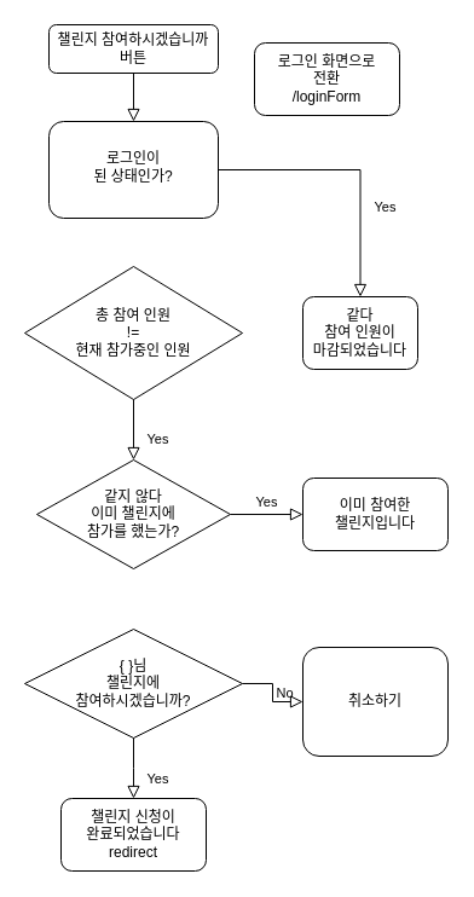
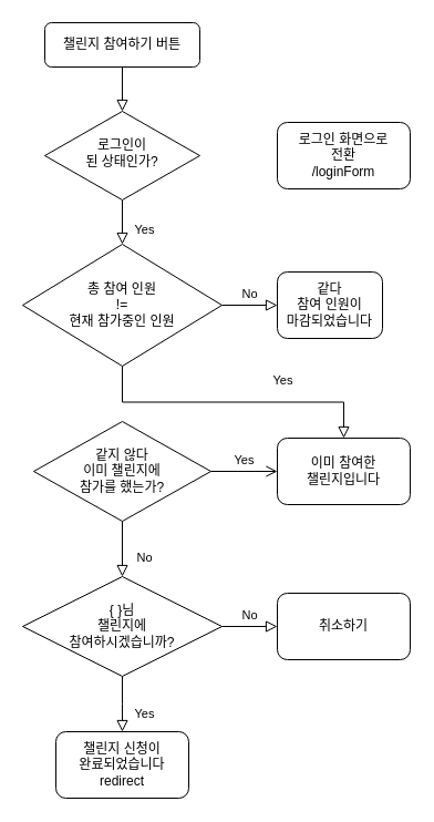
- <mxCell id="2" value="챌린지 참여하시겠습니까 버튼" style="rounded=1;whiteSpace=wrap;html=1;fontSize=12;glass=0;strokeWidth=1;shadow=0;" parent="1" vertex="1"><mxGeometry x="40" y="20" width="140" height="40" as="geometry" /></mxCell>
+ <mxCell id="2" value="챌린지 참여하기 버튼" style="rounded=1;whiteSpace=wrap;html=1;fontSize=12;glass=0;strokeWidth=1;shadow=0;" parent="1" vertex="1"><mxGeometry x="40" y="20" width="140" height="40" as="geometry" /></mxCell>
- <mxCell id="6" value="로그인 화면으로&lt;br&gt;전환&lt;br&gt;/loginForm" style="rounded=1;whiteSpace=wrap;html=1;fontSize=12;glass=0;strokeWidth=1;shadow=0;" parent="1" vertex="1"><mxGeometry x="210" y="35" width="120" height="60" as="geometry" /></mxCell>
+ <mxCell id="6" value="로그인 화면으로&lt;br&gt;전환&lt;br&gt;/loginForm" style="rounded=1;whiteSpace=wrap;html=1;fontSize=12;glass=0;strokeWidth=1;shadow=0;" parent="1" vertex="1"><mxGeometry x="250" y="110" width="120" height="60" as="geometry" /></mxCell>
- <mxCell id="5" value="로그인이&lt;br&gt;된 상태인가?" style="whiteSpace=wrap;html=1;shadow=0;fontFamily=Helvetica;fontSize=12;align=center;strokeWidth=1;spacing=6;spacingTop=-4;rounded=1;" parent="1" vertex="1"><mxGeometry x="40" y="100" width="140" height="80" as="geometry" /></mxCell>
+ <mxCell id="5" value="로그인이&lt;br&gt;된 상태인가?" style="rhombus;whiteSpace=wrap;html=1;shadow=0;fontFamily=Helvetica;fontSize=12;align=center;strokeWidth=1;spacing=6;spacingTop=-4;" parent="1" vertex="1"><mxGeometry x="40" y="100" width="140" height="80" as="geometry" /></mxCell>
- <mxCell id="4" value="Yes" style="rounded=0;html=1;jettySize=auto;orthogonalLoop=1;fontSize=11;endArrow=block;endFill=0;endSize=8;strokeWidth=1;shadow=0;labelBackgroundColor=none;edgeStyle=orthogonalEdgeStyle;" parent="1" source="5" target="9" edge="1"><mxGeometry x="0.333" y="20" relative="1" as="geometry"><mxPoint as="offset" /><mxPoint x="110" y="240" as="targetPoint" /></mxGeometry></mxCell>
+ <mxCell id="4" value="Yes" style="rounded=0;html=1;jettySize=auto;orthogonalLoop=1;fontSize=11;endArrow=block;endFill=0;endSize=8;strokeWidth=1;shadow=0;labelBackgroundColor=none;edgeStyle=orthogonalEdgeStyle;entryX=0.5;entryY=0;entryDx=0;entryDy=0;" parent="1" source="5" target="7" edge="1"><mxGeometry x="0.333" y="20" relative="1" as="geometry"><mxPoint as="offset" /><mxPoint x="110" y="240" as="targetPoint" /></mxGeometry></mxCell>
+ <mxCell id="8" value="No" style="edgeStyle=orthogonalEdgeStyle;rounded=0;html=1;jettySize=auto;orthogonalLoop=1;fontSize=11;endArrow=block;endFill=0;endSize=8;strokeWidth=1;shadow=0;labelBackgroundColor=none;exitX=1;exitY=0.5;exitDx=0;exitDy=0;" parent="1" source="7" target="9" edge="1"><mxGeometry y="10" relative="1" as="geometry"><mxPoint as="offset" /><mxPoint x="220" y="275" as="sourcePoint" /></mxGeometry></mxCell>
- <mxCell id="11" value="Yes" style="rounded=0;html=1;jettySize=auto;orthogonalLoop=1;fontSize=11;endArrow=block;endFill=0;endSize=8;strokeWidth=1;shadow=0;labelBackgroundColor=none;edgeStyle=orthogonalEdgeStyle;exitX=0.5;exitY=1;exitDx=0;exitDy=0;entryX=0.5;entryY=0;entryDx=0;entryDy=0;" parent="1" source="7" target="10" edge="1"><mxGeometry x="0.333" y="20" relative="1" as="geometry"><mxPoint as="offset" /><mxPoint x="179.52" y="310" as="sourcePoint" /><mxPoint x="140" y="370" as="targetPoint" /></mxGeometry></mxCell>
+ <mxCell id="11" value="Yes" style="rounded=0;html=1;jettySize=auto;orthogonalLoop=1;fontSize=11;endArrow=block;endFill=0;endSize=8;strokeWidth=1;shadow=0;labelBackgroundColor=none;edgeStyle=orthogonalEdgeStyle;exitX=0.5;exitY=1;exitDx=0;exitDy=0;" parent="1" source="7" target="13" edge="1"><mxGeometry x="0.333" y="20" relative="1" as="geometry"><mxPoint as="offset" /><mxPoint x="179.52" y="310" as="sourcePoint" /><mxPoint x="140" y="370" as="targetPoint" /></mxGeometry></mxCell>
- <mxCell id="12" value="Yes" style="edgeStyle=orthogonalEdgeStyle;rounded=0;html=1;jettySize=auto;orthogonalLoop=1;fontSize=11;endArrow=block;endFill=0;endSize=8;strokeWidth=1;shadow=0;labelBackgroundColor=none;exitX=1;exitY=0.5;exitDx=0;exitDy=0;" parent="1" source="10" target="13" edge="1"><mxGeometry y="10" relative="1" as="geometry"><mxPoint as="offset" /><mxPoint x="220" y="425" as="sourcePoint" /></mxGeometry></mxCell>
+ <mxCell id="12" value="Yes" style="edgeStyle=orthogonalEdgeStyle;rounded=0;html=1;jettySize=auto;orthogonalLoop=1;fontSize=11;endArrow=open;endFill=0;endSize=8;strokeWidth=1;shadow=0;labelBackgroundColor=none;exitX=1;exitY=0.5;exitDx=0;exitDy=0;" parent="1" source="10" target="13" edge="1"><mxGeometry y="10" relative="1" as="geometry"><mxPoint as="offset" /><mxPoint x="220" y="425" as="sourcePoint" /></mxGeometry></mxCell>
+ <mxCell id="14" value="No" style="rounded=0;html=1;jettySize=auto;orthogonalLoop=1;fontSize=11;endArrow=block;endFill=0;endSize=8;strokeWidth=1;shadow=0;labelBackgroundColor=none;edgeStyle=orthogonalEdgeStyle;exitX=0.5;exitY=1;exitDx=0;exitDy=0;entryX=0.5;entryY=0;entryDx=0;entryDy=0;" parent="1" source="10" target="15" edge="1"><mxGeometry x="0.333" y="20" relative="1" as="geometry"><mxPoint as="offset" /><mxPoint x="110" y="470" as="sourcePoint" /><mxPoint x="140" y="510" as="targetPoint" /></mxGeometry></mxCell>
- <mxCell id="17" value="취소하기" style="rounded=1;whiteSpace=wrap;html=1;fontSize=12;glass=0;strokeWidth=1;shadow=0;" parent="1" vertex="1"><mxGeometry x="250" y="535" width="120" height="90" as="geometry" /></mxCell>
+ <mxCell id="17" value="취소하기" style="rounded=1;whiteSpace=wrap;html=1;fontSize=12;glass=0;strokeWidth=1;shadow=0;" parent="1" vertex="1"><mxGeometry x="250" y="535" width="120" height="60" as="geometry" /></mxCell>
